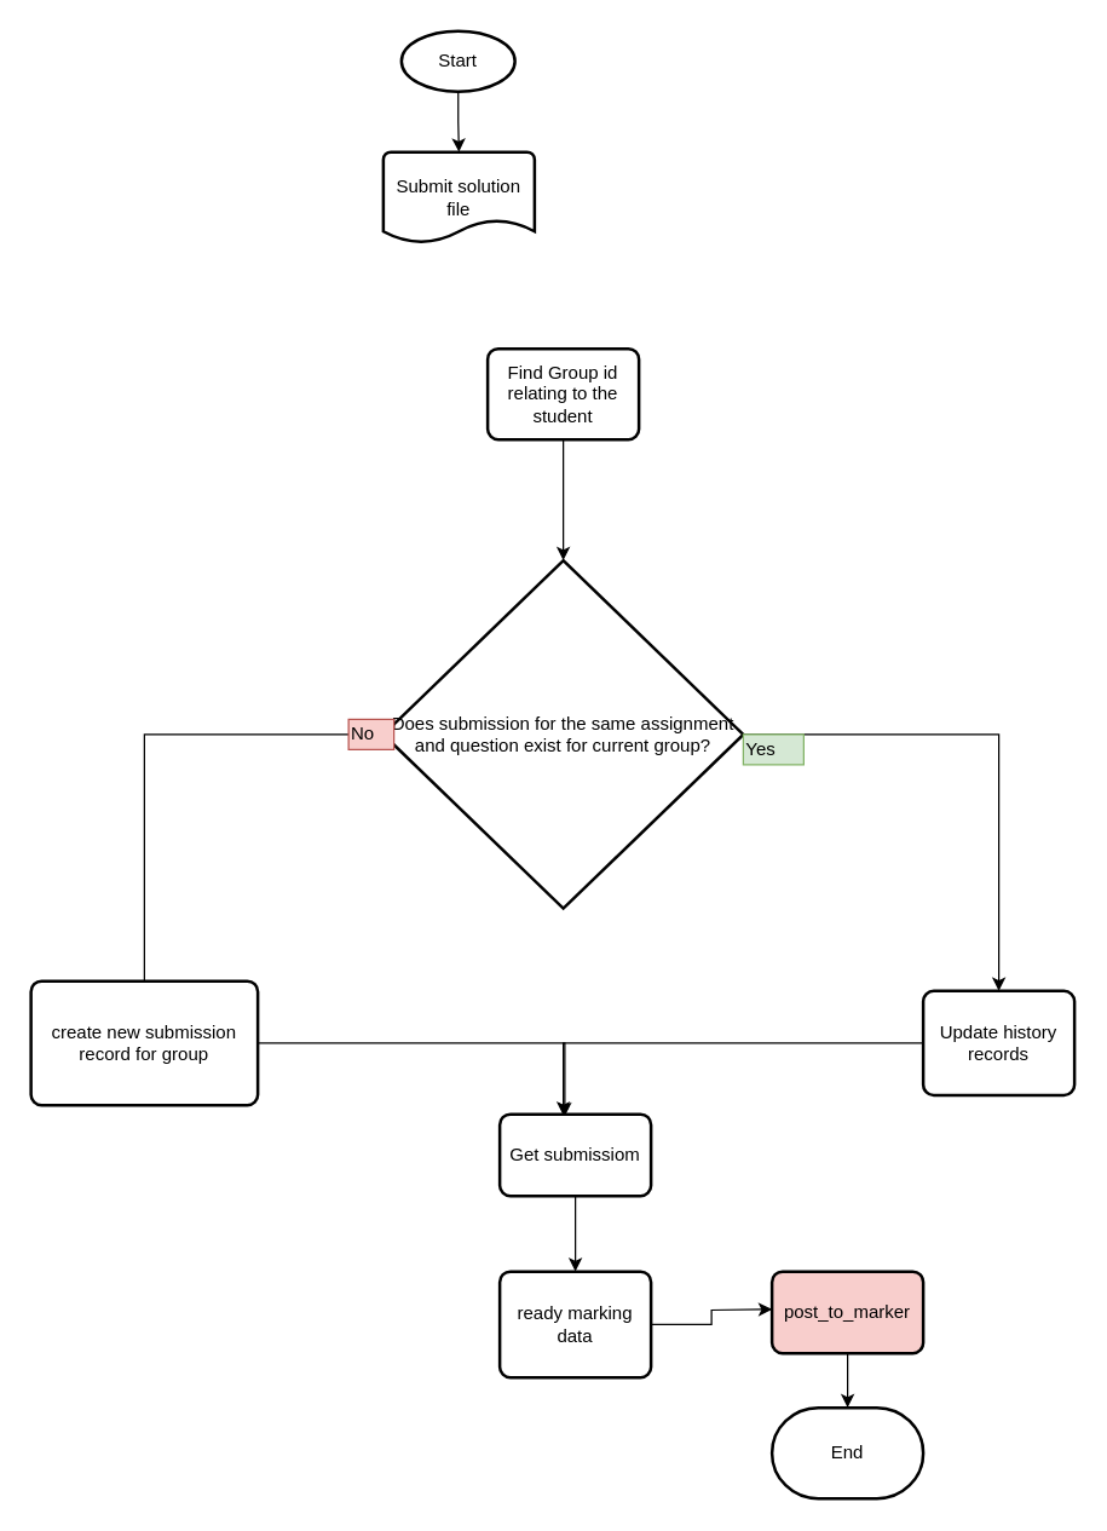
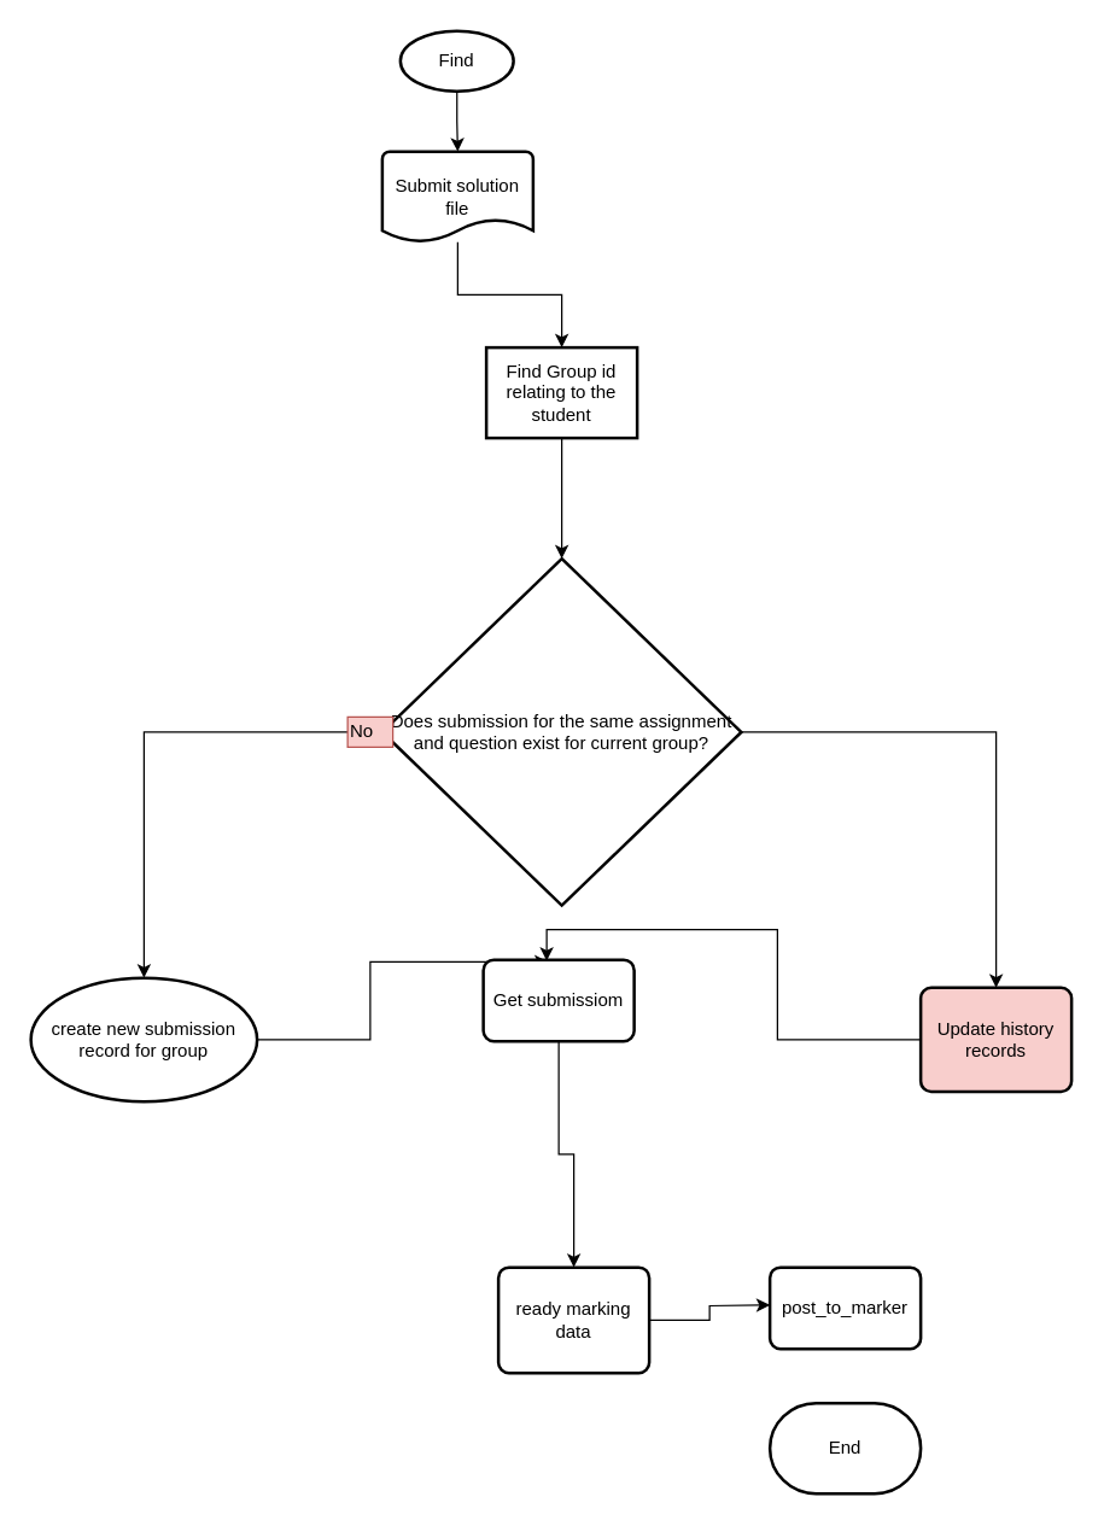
- <mxCell id="3" value="Start" style="strokeWidth=2;html=1;shape=mxgraph.flowchart.start_1;whiteSpace=wrap;" parent="1" vertex="1"><mxGeometry x="265" y="20" width="75" height="40" as="geometry" /></mxCell>
+ <mxCell id="3" value="Find" style="strokeWidth=2;html=1;shape=mxgraph.flowchart.start_1;whiteSpace=wrap;" parent="1" vertex="1"><mxGeometry x="265" y="20" width="75" height="40" as="geometry" /></mxCell>
+ <mxCell id="4" style="edgeStyle=orthogonalEdgeStyle;rounded=0;orthogonalLoop=1;jettySize=auto;html=1;" edge="1" parent="1" source="5" target="19"><mxGeometry relative="1" as="geometry" /></mxCell>
- <mxCell id="19" value="Find Group id relating to the student" style="rounded=1;whiteSpace=wrap;html=1;absoluteArcSize=1;arcSize=14;strokeWidth=2;" vertex="1" parent="1"><mxGeometry x="322" y="230" width="100" height="60" as="geometry" /></mxCell>
+ <mxCell id="19" value="Find Group id relating to the student" style="whiteSpace=wrap;html=1;absoluteArcSize=1;arcSize=14;strokeWidth=2;rounded=0;" vertex="1" parent="1"><mxGeometry x="322" y="230" width="100" height="60" as="geometry" /></mxCell>
- <mxCell id="8" value="Yes" style="text;html=1;resizable=0;points=[];autosize=1;align=left;verticalAlign=top;spacingTop=-4;fillColor=#d5e8d4;strokeColor=#82b366;" parent="1" vertex="1"><mxGeometry x="491" y="485" width="40" height="20" as="geometry" /></mxCell>
- <mxCell id="11" style="edgeStyle=orthogonalEdgeStyle;rounded=0;orthogonalLoop=1;jettySize=auto;html=1;entryX=0.5;entryY=0;entryDx=0;entryDy=0;endArrow=none;" edge="1" parent="1" source="12" target="14"><mxGeometry relative="1" as="geometry"><mxPoint x="100" y="411" as="targetPoint" /></mxGeometry></mxCell>
+ <mxCell id="11" style="edgeStyle=orthogonalEdgeStyle;rounded=0;orthogonalLoop=1;jettySize=auto;html=1;entryX=0.5;entryY=0;entryDx=0;entryDy=0;" edge="1" parent="1" source="12" target="14"><mxGeometry relative="1" as="geometry"><mxPoint x="100" y="411" as="targetPoint" /></mxGeometry></mxCell>
- <mxCell id="14" value="create new submission record for group" style="rounded=1;whiteSpace=wrap;html=1;absoluteArcSize=1;arcSize=14;strokeWidth=2;" parent="1" vertex="1"><mxGeometry x="20" y="648" width="150" height="82" as="geometry" /></mxCell>
+ <mxCell id="14" value="create new submission record for group" style="ellipse;whiteSpace=wrap;html=1;absoluteArcSize=1;arcSize=14;strokeWidth=2;" parent="1" vertex="1"><mxGeometry x="20" y="648" width="150" height="82" as="geometry" /></mxCell>
- <mxCell id="10" value="Update history records" style="rounded=1;whiteSpace=wrap;html=1;absoluteArcSize=1;arcSize=14;strokeWidth=2;" parent="1" vertex="1"><mxGeometry x="610" y="654.5" width="100" height="69" as="geometry" /></mxCell>
+ <mxCell id="10" value="Update history records" style="rounded=1;whiteSpace=wrap;html=1;absoluteArcSize=1;arcSize=14;strokeWidth=2;fillColor=#f8cecc;" parent="1" vertex="1"><mxGeometry x="610" y="654.5" width="100" height="69" as="geometry" /></mxCell>
- <mxCell id="16" value="Get submissiom" style="rounded=1;whiteSpace=wrap;html=1;absoluteArcSize=1;arcSize=14;strokeWidth=2;" parent="1" vertex="1"><mxGeometry x="330" y="736" width="100" height="54" as="geometry" /></mxCell>
+ <mxCell id="16" value="Get submissiom" style="rounded=1;whiteSpace=wrap;html=1;absoluteArcSize=1;arcSize=14;strokeWidth=2;" parent="1" vertex="1"><mxGeometry x="320" y="636" width="100" height="54" as="geometry" /></mxCell>
- <mxCell id="23" value="post_to_marker" style="rounded=1;whiteSpace=wrap;html=1;absoluteArcSize=1;arcSize=14;strokeWidth=2;fillColor=#f8cecc;" vertex="1" parent="1"><mxGeometry x="510" y="840" width="100" height="54" as="geometry" /></mxCell>
+ <mxCell id="23" value="post_to_marker" style="rounded=1;whiteSpace=wrap;html=1;absoluteArcSize=1;arcSize=14;strokeWidth=2;" vertex="1" parent="1"><mxGeometry x="510" y="840" width="100" height="54" as="geometry" /></mxCell>
- <mxCell id="22" style="edgeStyle=orthogonalEdgeStyle;rounded=0;orthogonalLoop=1;jettySize=auto;html=1;" edge="1" parent="1" source="23" target="17"><mxGeometry relative="1" as="geometry" /></mxCell>
